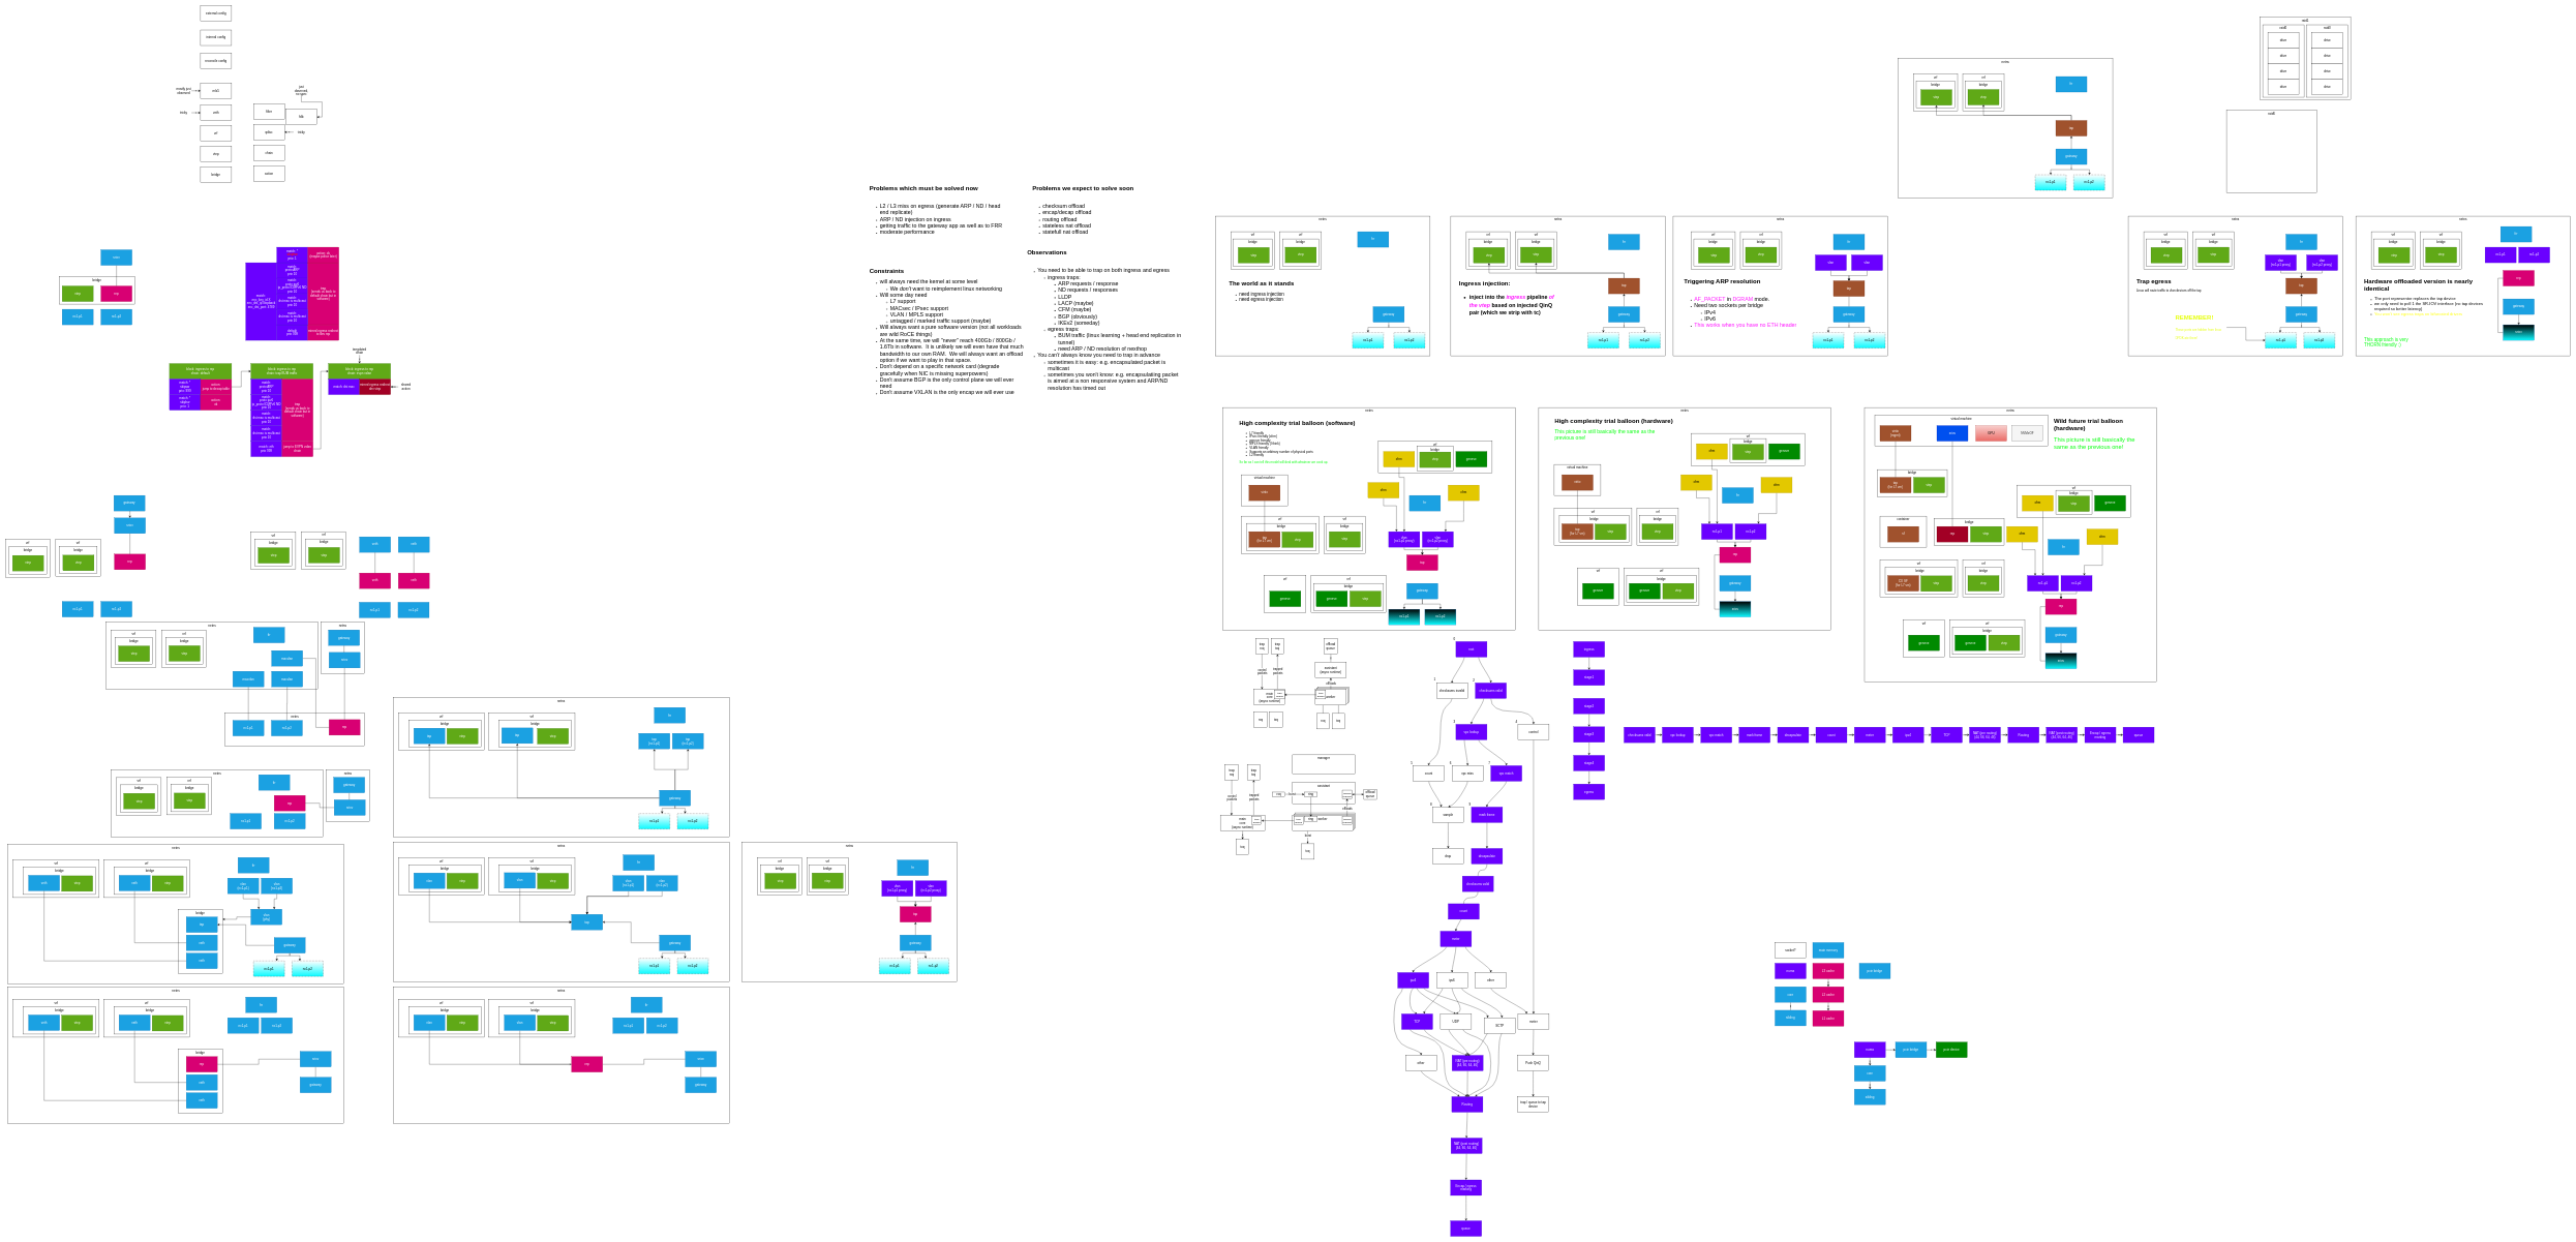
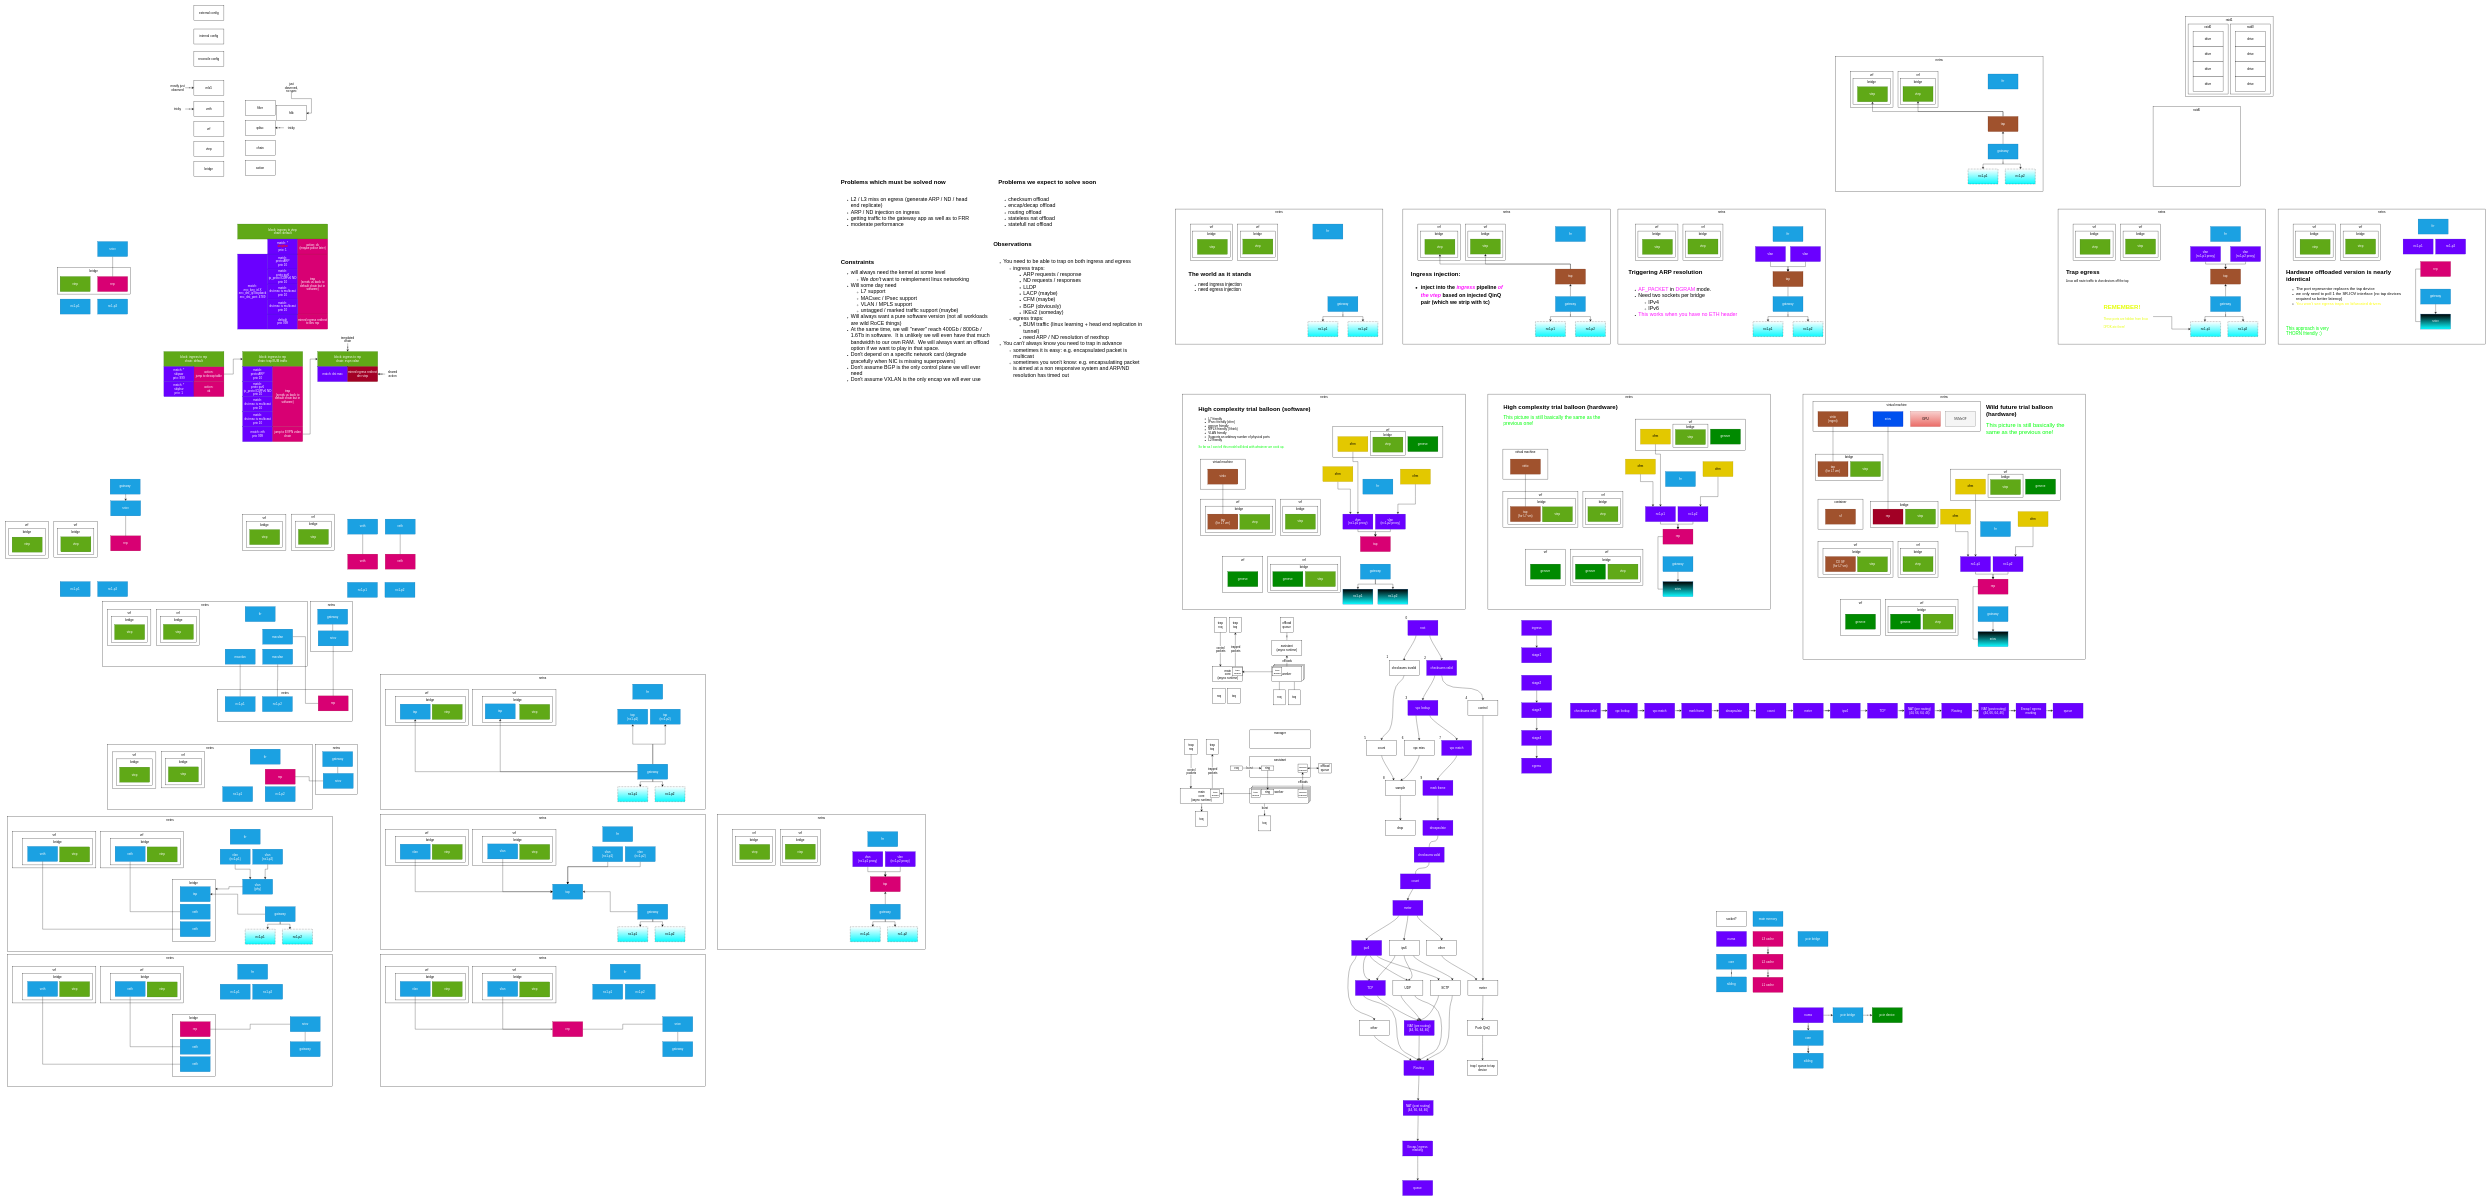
+ <mxCell id="47" value="block: ingress to vtep&lt;div&gt;chain: default&lt;/div&gt;" style="rounded=0;whiteSpace=wrap;html=1;fillColor=#60a917;fontColor=#ffffff;strokeColor=#2D7600;" parent="1" vertex="1"><mxGeometry x="950" y="895" width="360" height="60" as="geometry" /></mxCell>
- <mxCell id="597" value="SCTP" style="whiteSpace=wrap;html=1;" parent="1" vertex="1"><mxGeometry x="5740" y="3935" width="120" height="60" as="geometry" /></mxCell>
+ <mxCell id="597" value="SCTP" style="whiteSpace=wrap;html=1;" parent="1" vertex="1"><mxGeometry x="5720" y="3920" width="120" height="60" as="geometry" /></mxCell>
